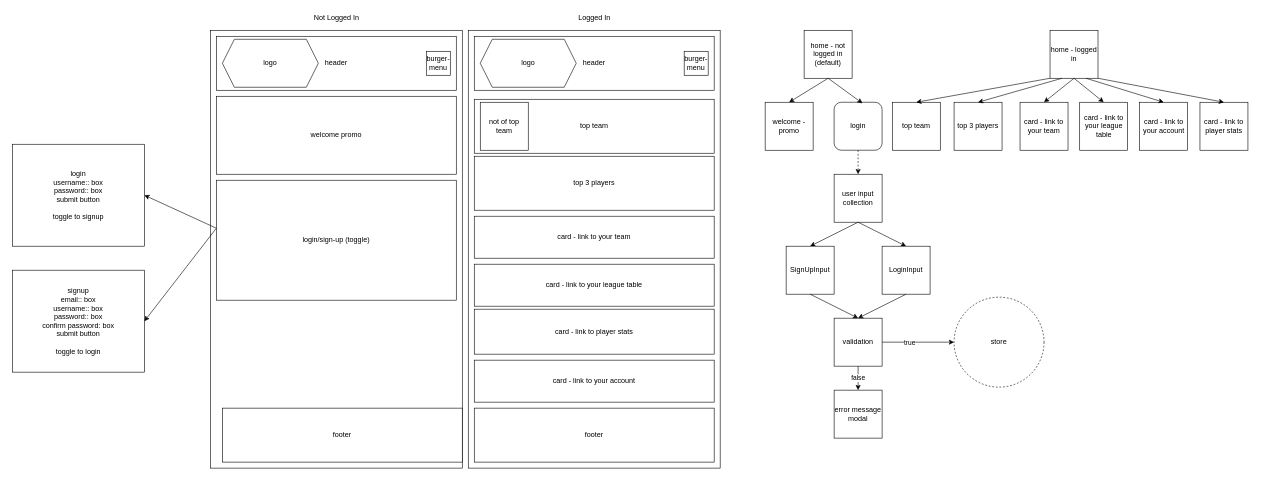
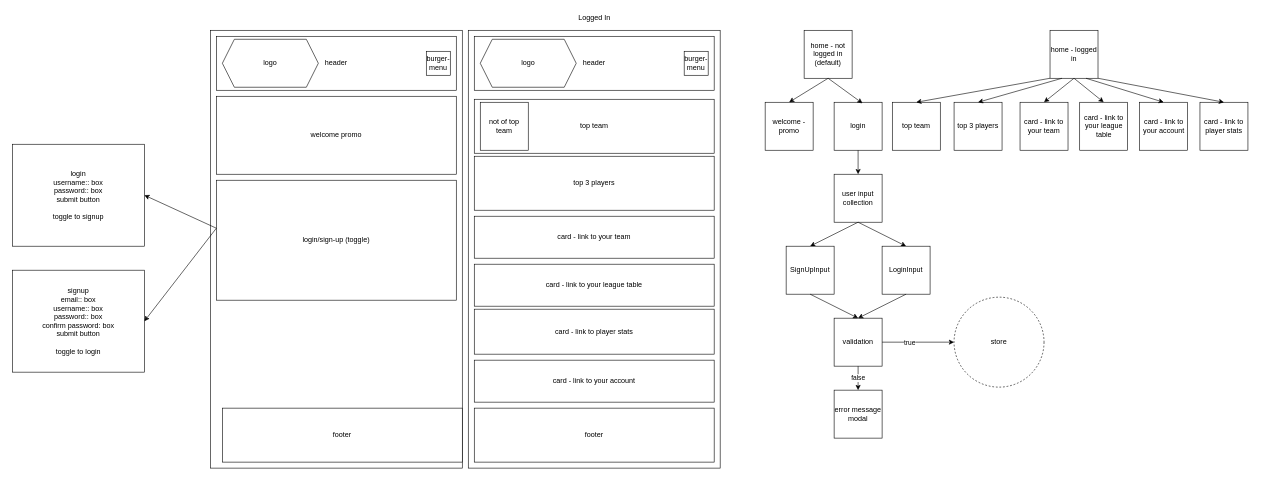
- <mxCell id="37" value="Not Logged In" style="text;html=1;align=center;verticalAlign=middle;resizable=0;points=[];autosize=1;strokeColor=none;fillColor=none;" parent="1" vertex="1"><mxGeometry x="515" y="20" width="90" height="20" as="geometry" /></mxCell>
- <mxCell id="10" value="login" style="whiteSpace=wrap;html=1;aspect=fixed;rounded=1;" parent="1" vertex="1"><mxGeometry x="1390" y="170" width="80" height="80" as="geometry" /></mxCell>
+ <mxCell id="10" value="login" style="whiteSpace=wrap;html=1;aspect=fixed;" parent="1" vertex="1"><mxGeometry x="1390" y="170" width="80" height="80" as="geometry" /></mxCell>
- <mxCell id="12" value="" style="endArrow=classic;html=1;rounded=0;entryX=0.5;entryY=0;entryDx=0;entryDy=0;exitX=0.5;exitY=1;exitDx=0;exitDy=0;dashed=1;" parent="1" source="10" target="13" edge="1"><mxGeometry width="50" height="50" relative="1" as="geometry"><mxPoint x="1500" y="250" as="sourcePoint" /><mxPoint x="1540" y="290" as="targetPoint" /></mxGeometry></mxCell>
+ <mxCell id="12" value="" style="endArrow=classic;html=1;rounded=0;entryX=0.5;entryY=0;entryDx=0;entryDy=0;exitX=0.5;exitY=1;exitDx=0;exitDy=0;" parent="1" source="10" target="13" edge="1"><mxGeometry width="50" height="50" relative="1" as="geometry"><mxPoint x="1500" y="250" as="sourcePoint" /><mxPoint x="1540" y="290" as="targetPoint" /></mxGeometry></mxCell>
